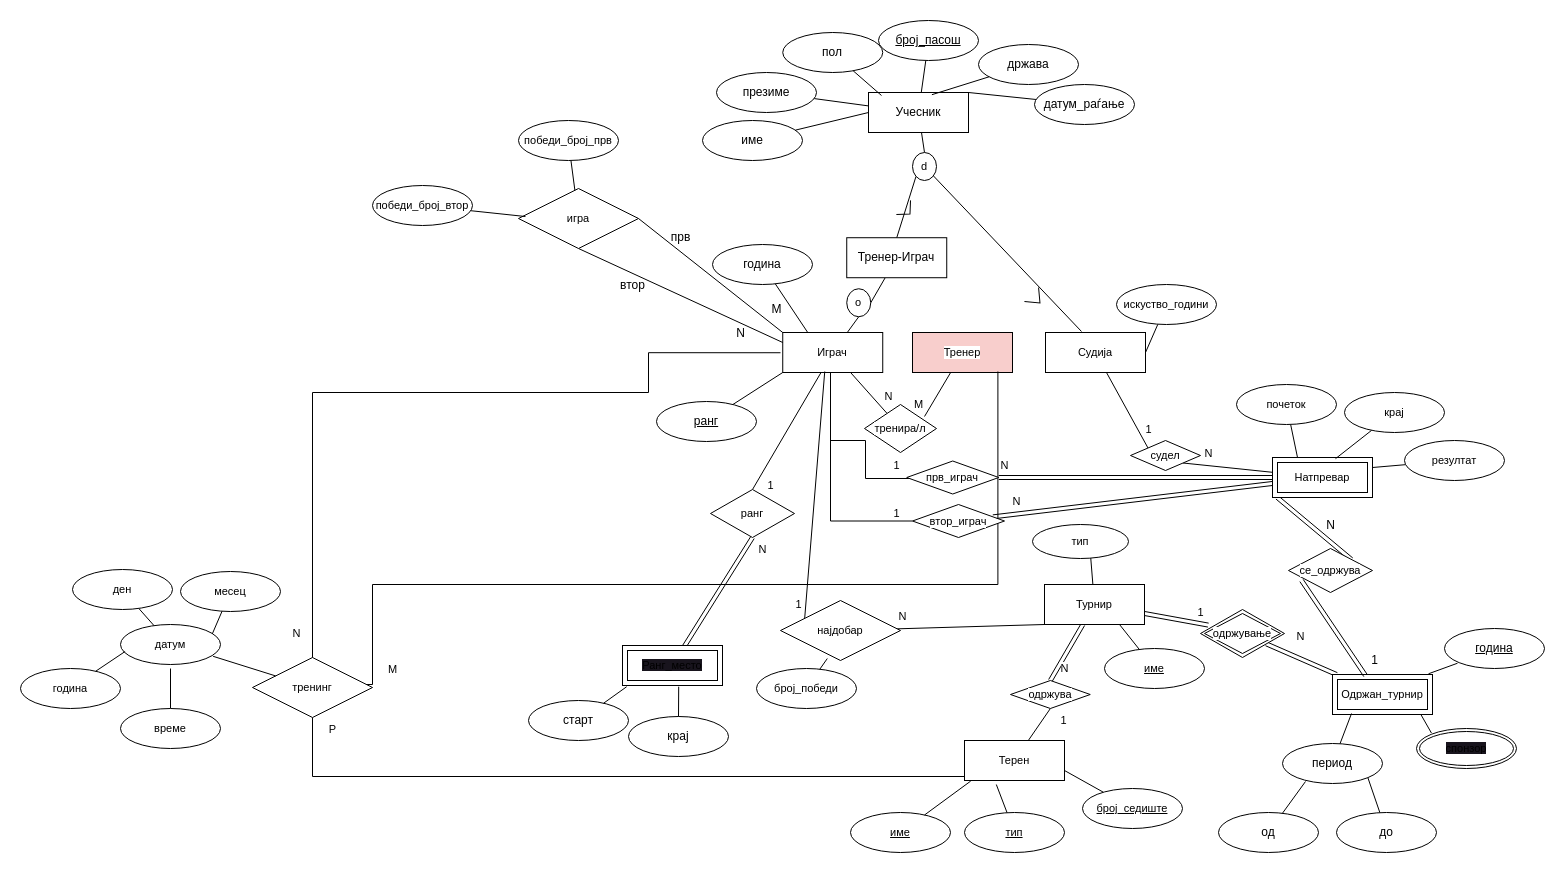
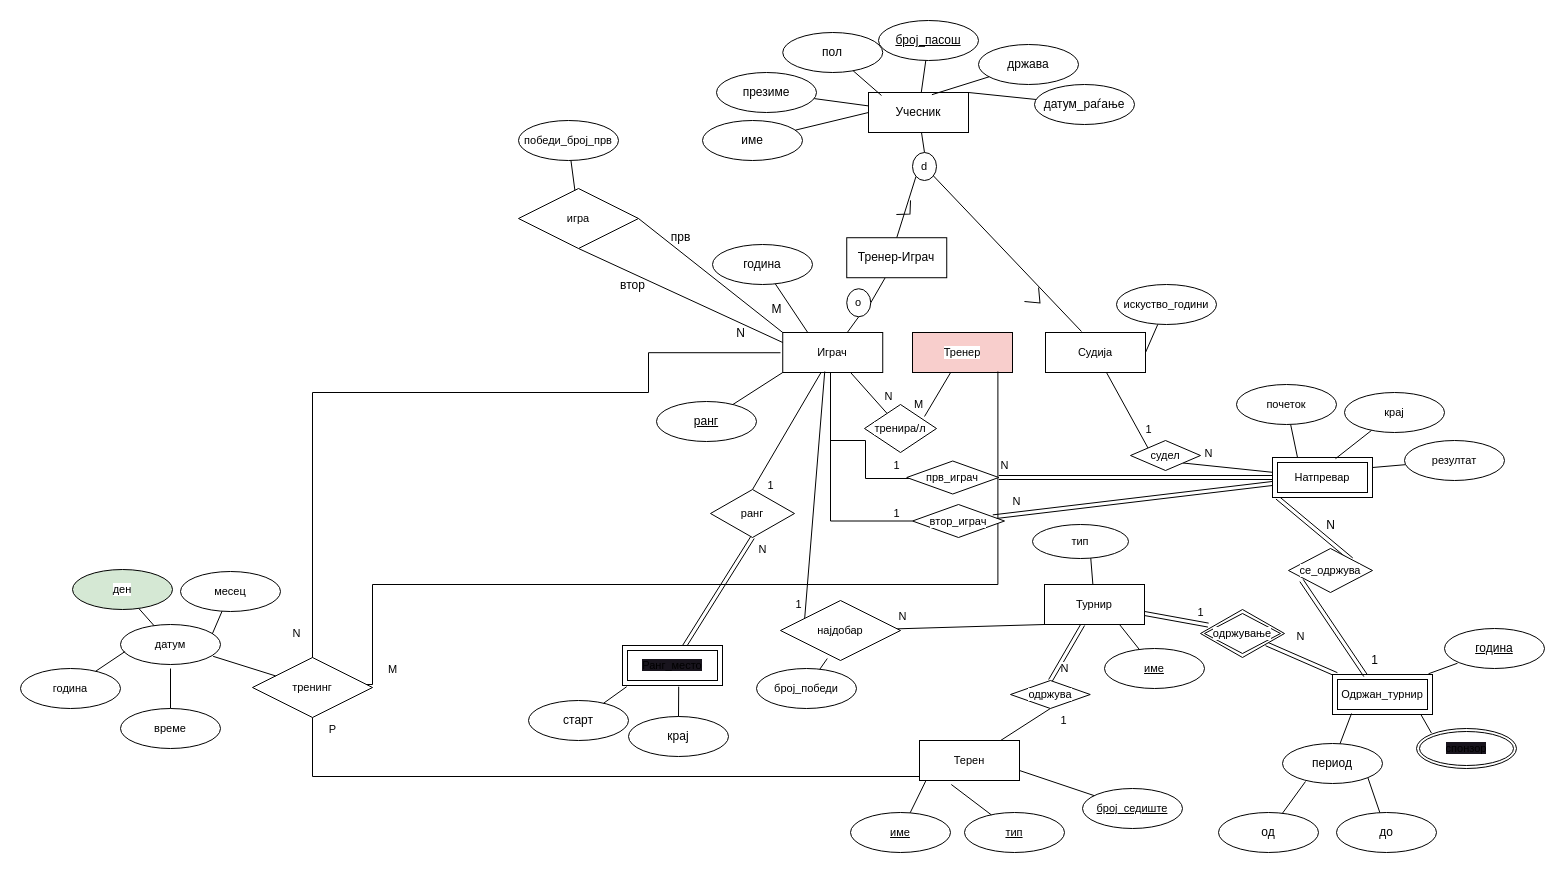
- <mxCell id="137" value="победи_број_втор" style="ellipse;whiteSpace=wrap;html=1;align=center;fontFamily=Helvetica;fontSize=11;fontColor=default;labelBackgroundColor=default;" parent="1" vertex="1"><mxGeometry x="372" y="185" width="100" height="40" as="geometry" /></mxCell>
- <mxCell id="138" style="rounded=0;orthogonalLoop=1;jettySize=auto;html=1;entryX=0.058;entryY=0.467;entryDx=0;entryDy=0;entryPerimeter=0;endArrow=none;endFill=0;" parent="1" source="137" target="85" edge="1"><mxGeometry relative="1" as="geometry" /></mxCell>
- <mxCell id="97" value="ден" style="ellipse;whiteSpace=wrap;html=1;align=center;fontFamily=Helvetica;fontSize=11;fontColor=default;labelBackgroundColor=default;" parent="1" vertex="1"><mxGeometry x="72" y="569" width="100" height="40" as="geometry" /></mxCell>
+ <mxCell id="97" value="ден" style="ellipse;whiteSpace=wrap;html=1;align=center;fontFamily=Helvetica;fontSize=11;fontColor=default;labelBackgroundColor=default;fillColor=#d5e8d4;" parent="1" vertex="1"><mxGeometry x="72" y="569" width="100" height="40" as="geometry" /></mxCell>
- <mxCell id="54" value="Терен" style="whiteSpace=wrap;html=1;align=center;fontFamily=Helvetica;fontSize=11;fontColor=default;labelBackgroundColor=default;" parent="1" vertex="1"><mxGeometry x="964" y="740" width="100" height="40" as="geometry" /></mxCell>
+ <mxCell id="54" value="Терен" style="whiteSpace=wrap;html=1;align=center;fontFamily=Helvetica;fontSize=11;fontColor=default;labelBackgroundColor=default;" parent="1" vertex="1"><mxGeometry x="919" y="740" width="100" height="40" as="geometry" /></mxCell>
